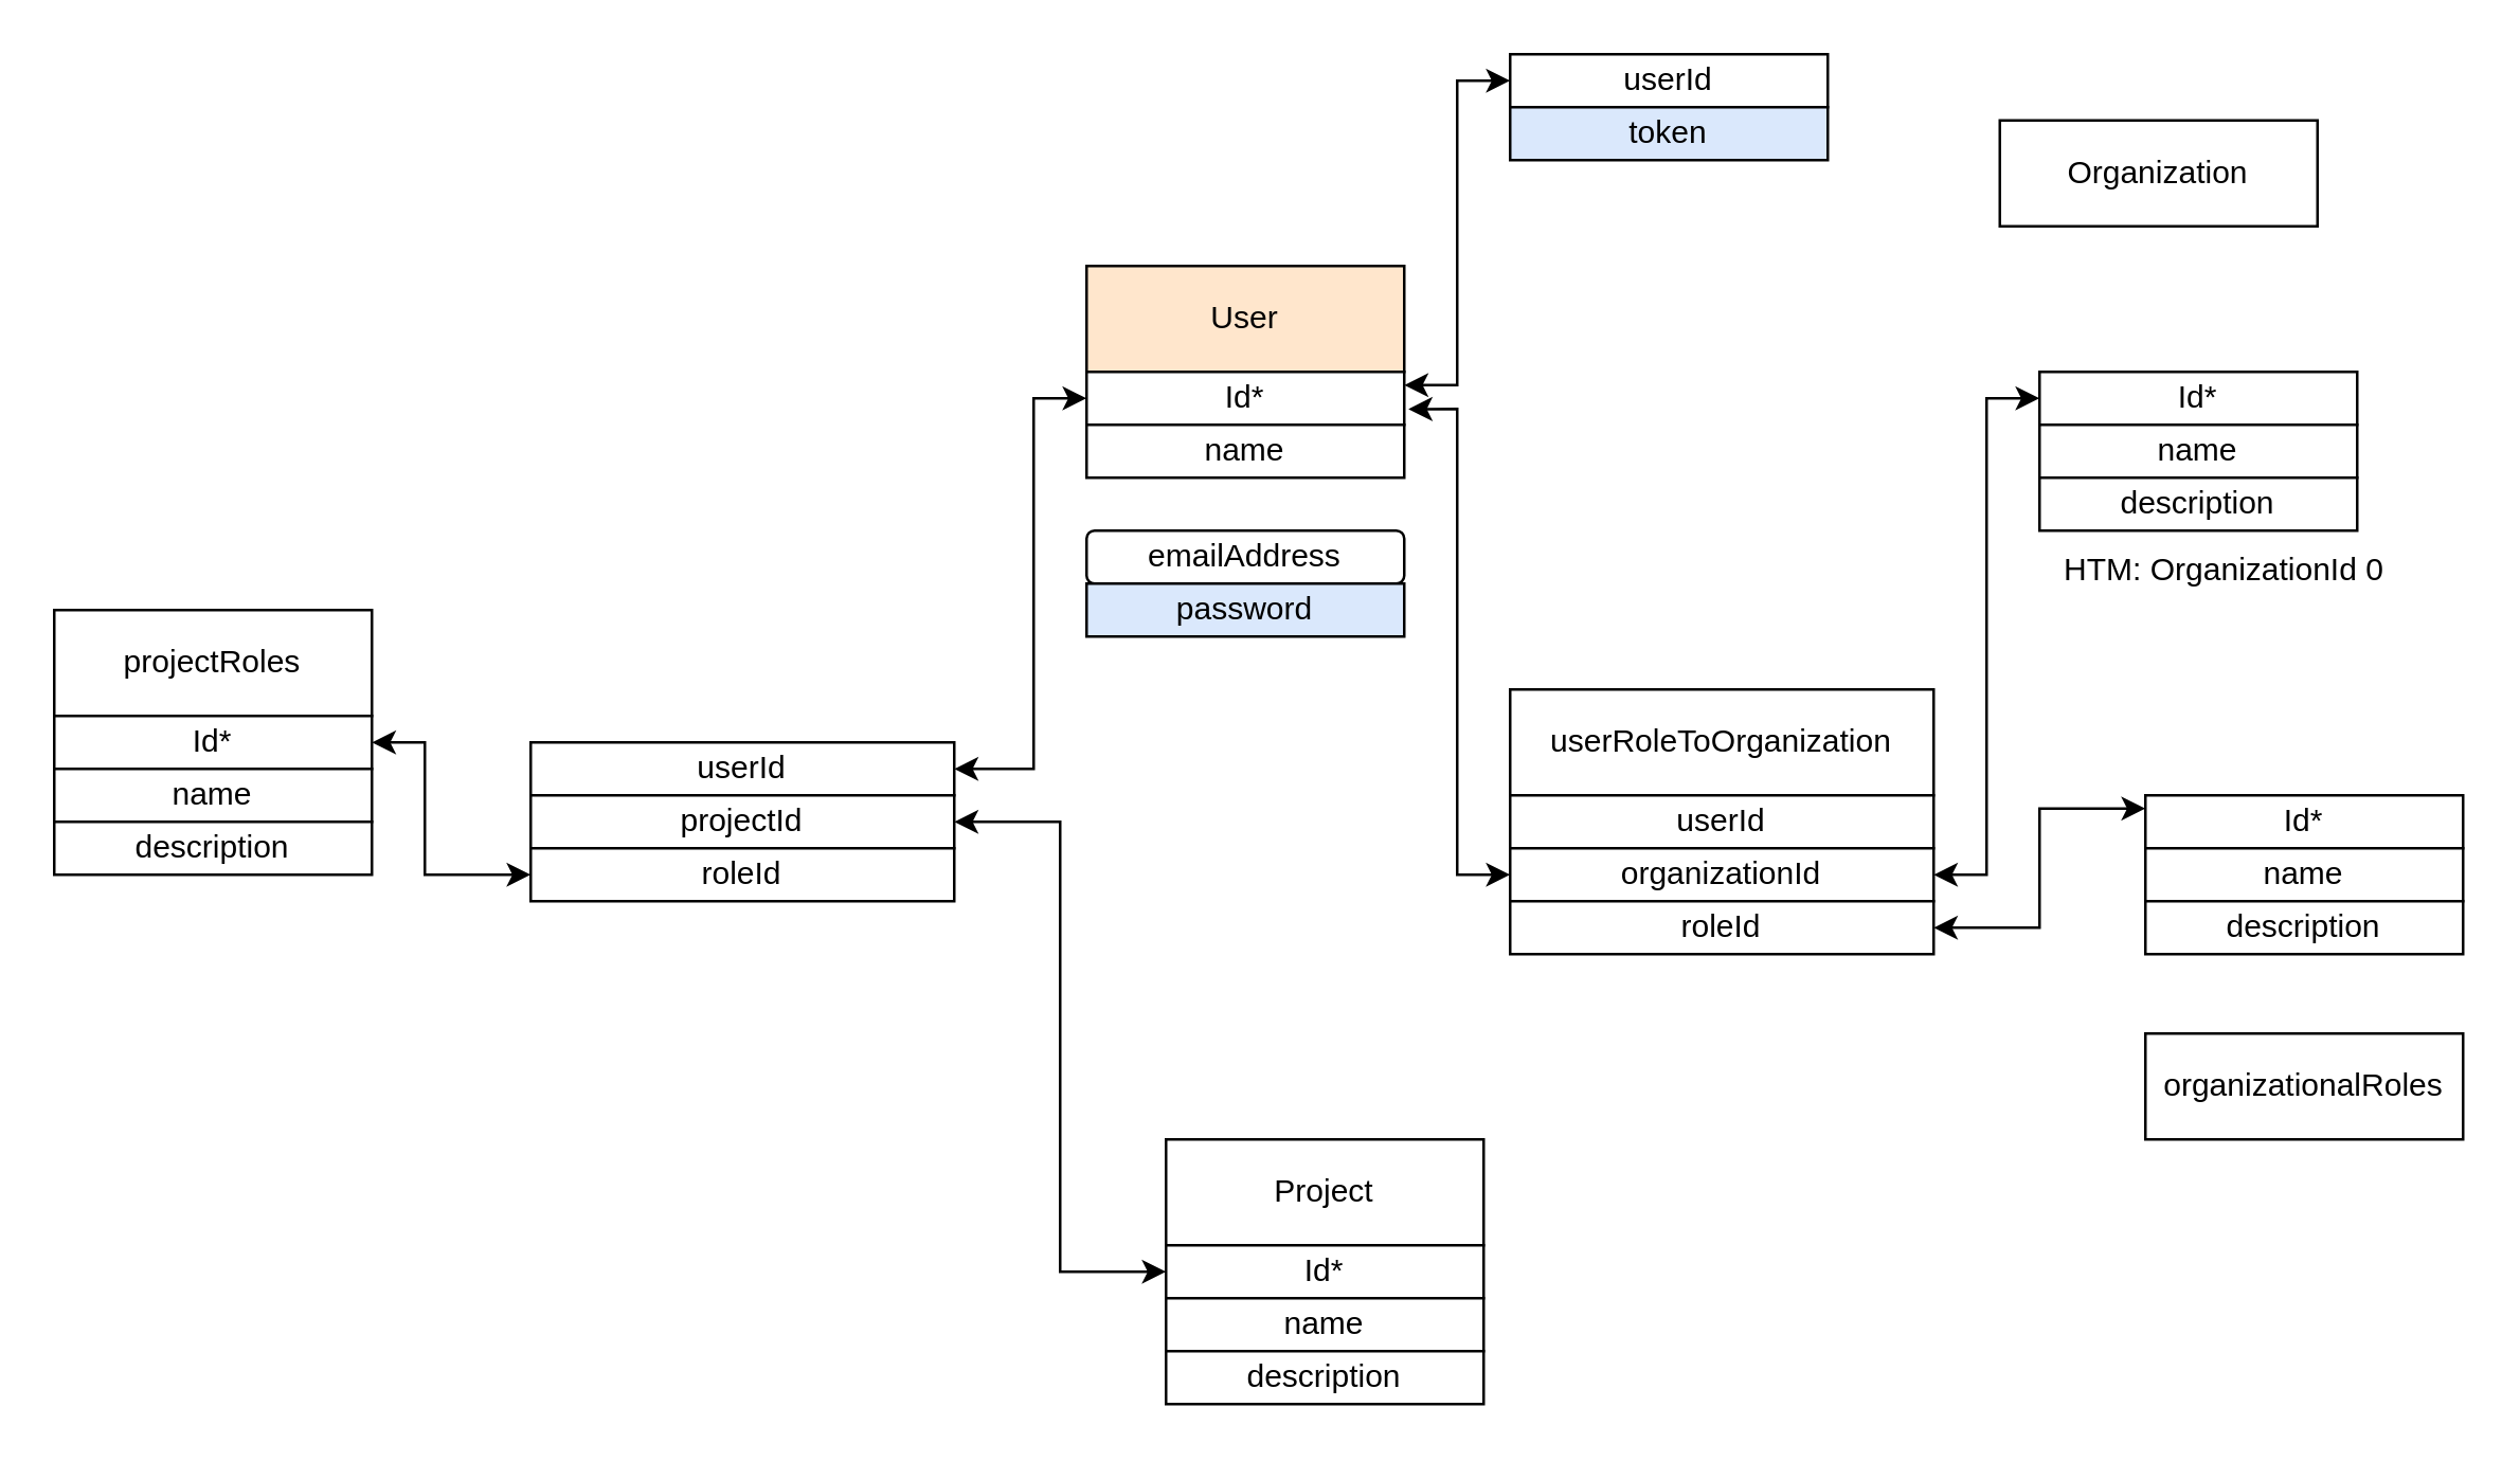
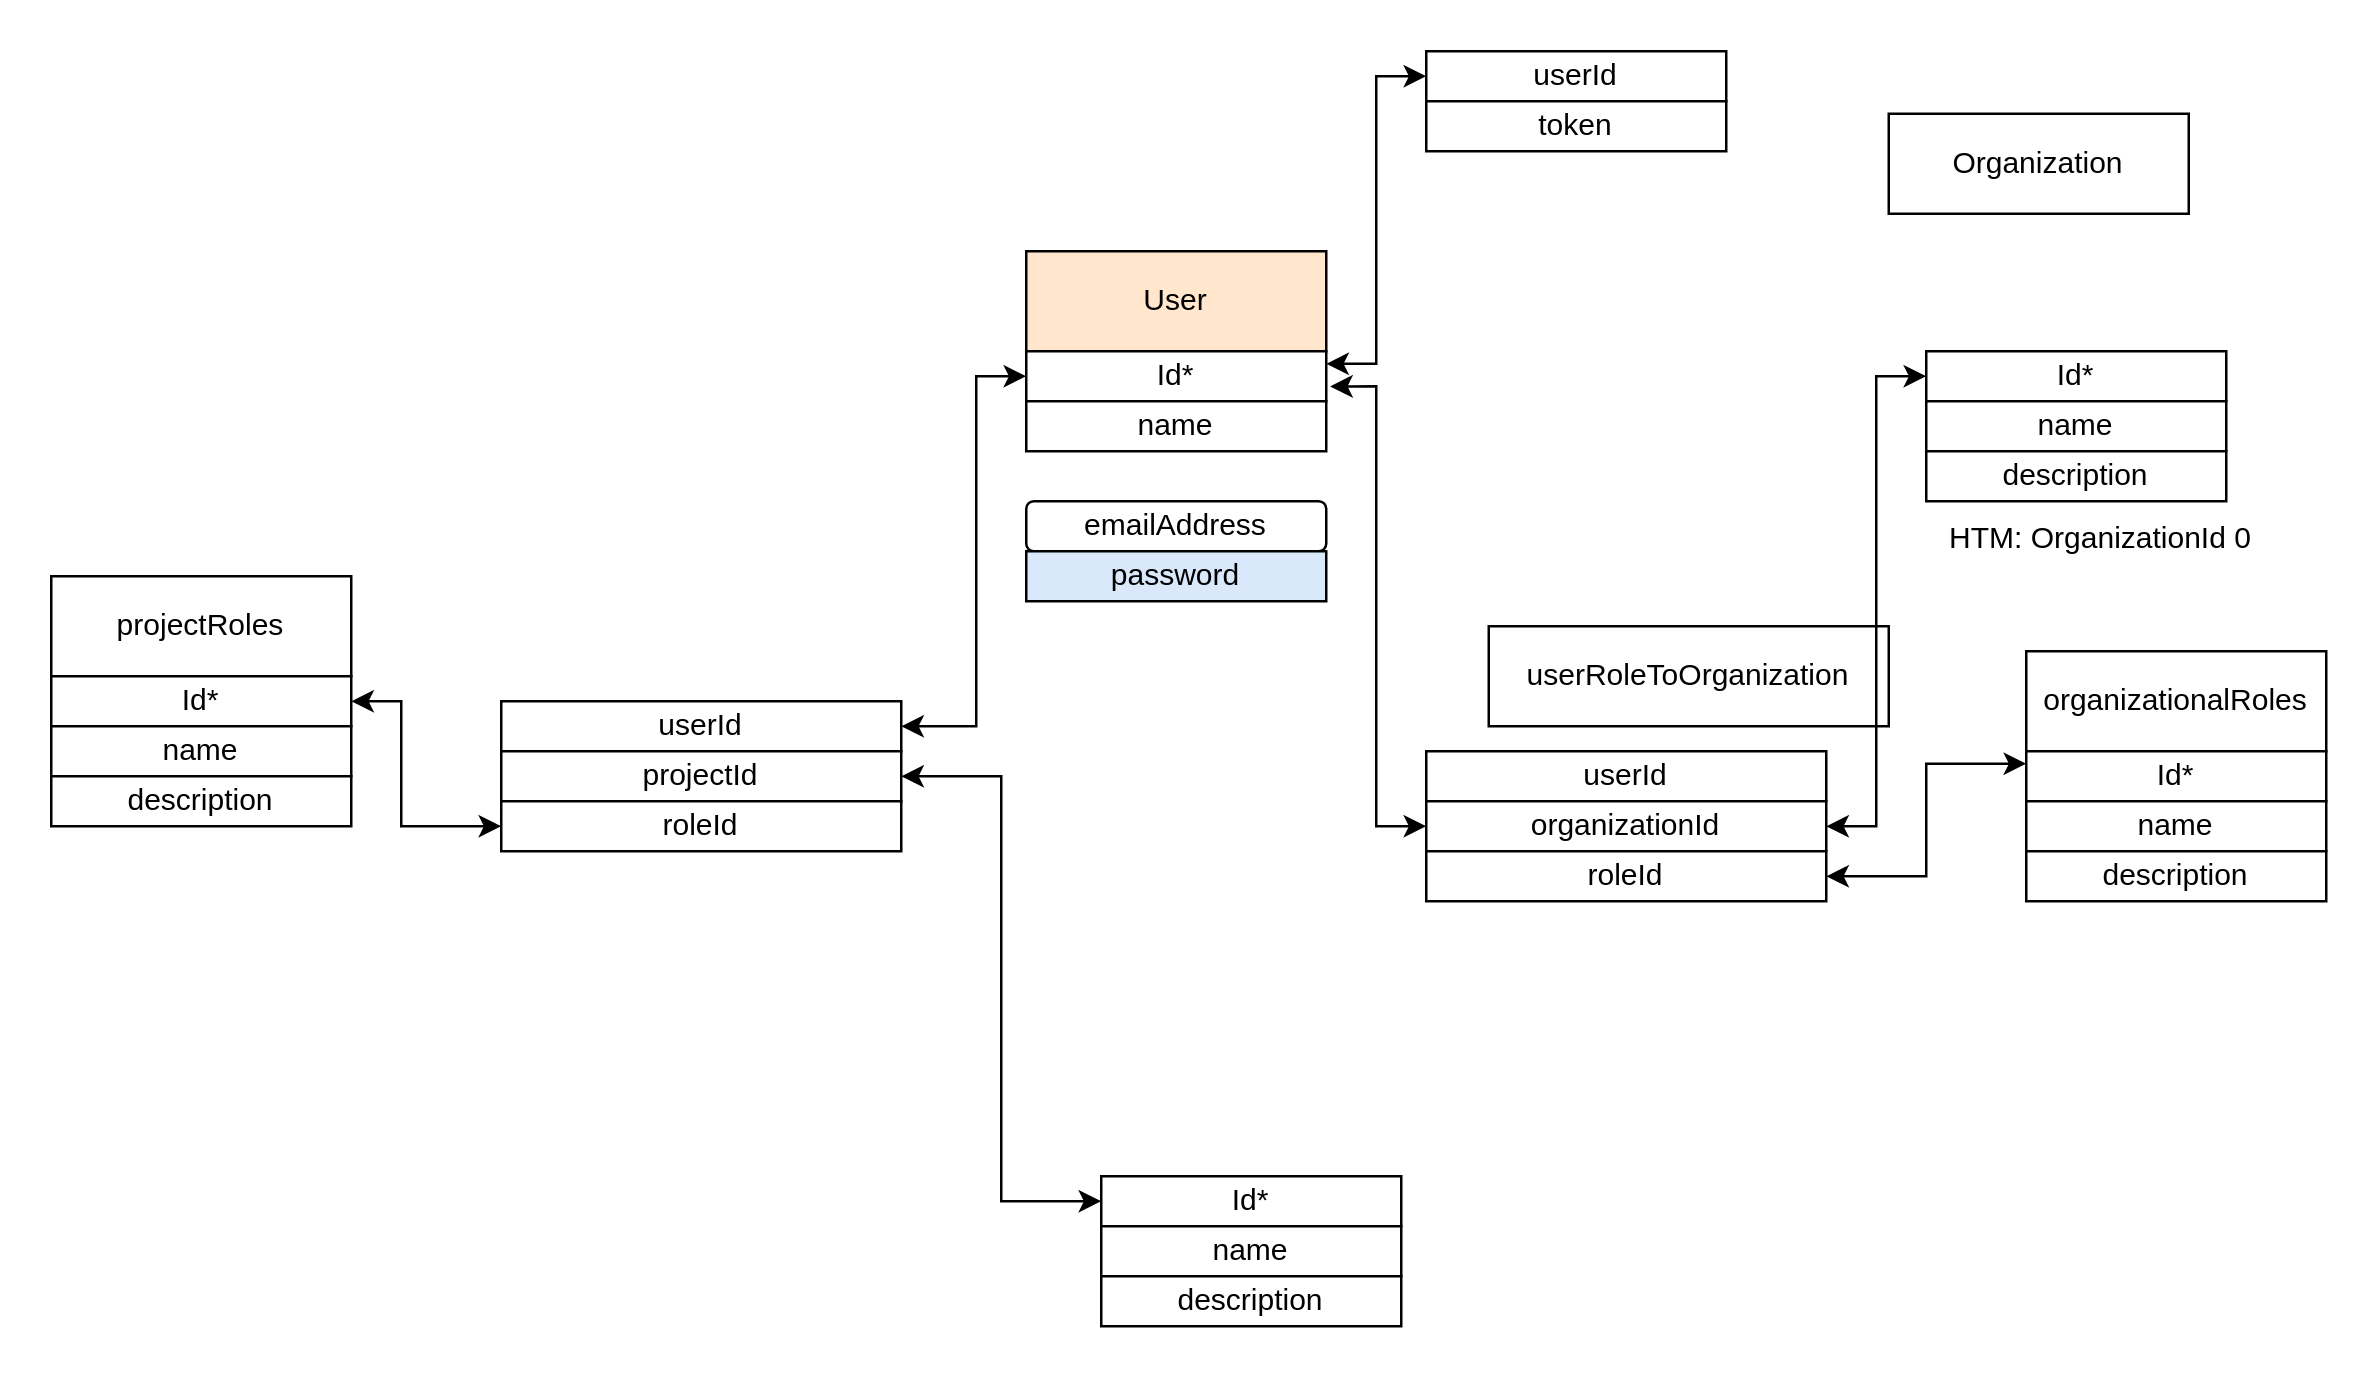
- <mxCell id="37" value="token" style="rounded=0;whiteSpace=wrap;html=1;fillColor=#dae8fc;" parent="1" vertex="1"><mxGeometry x="570" y="40" width="120" height="20" as="geometry" /></mxCell>
+ <mxCell id="37" value="token" style="rounded=0;whiteSpace=wrap;html=1;" parent="1" vertex="1"><mxGeometry x="570" y="40" width="120" height="20" as="geometry" /></mxCell>
- <mxCell id="19" value="userRoleToOrganization" style="rounded=0;whiteSpace=wrap;html=1;" parent="1" vertex="1"><mxGeometry x="570" y="260" width="160" height="40" as="geometry" /></mxCell>
+ <mxCell id="19" value="userRoleToOrganization" style="rounded=0;whiteSpace=wrap;html=1;" parent="1" vertex="1"><mxGeometry x="595" y="250" width="160" height="40" as="geometry" /></mxCell>
- <mxCell id="15" value="organizationalRoles" style="rounded=0;whiteSpace=wrap;html=1;" parent="1" vertex="1"><mxGeometry x="810" y="390" width="120" height="40" as="geometry" /></mxCell>
+ <mxCell id="15" value="organizationalRoles" style="rounded=0;whiteSpace=wrap;html=1;" parent="1" vertex="1"><mxGeometry x="810" y="260" width="120" height="40" as="geometry" /></mxCell>
- <mxCell id="11" value="Project" style="rounded=0;whiteSpace=wrap;html=1;" parent="1" vertex="1"><mxGeometry x="440" y="430" width="120" height="40" as="geometry" /></mxCell>
